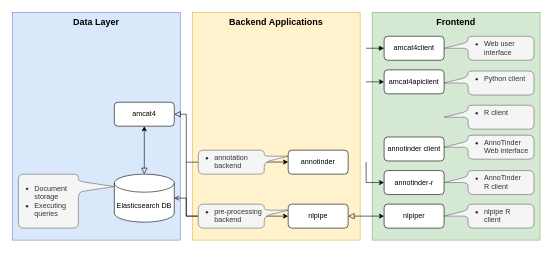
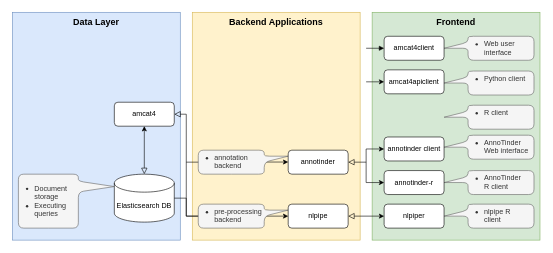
+ <mxCell id="25" value="" style="rounded=0;html=1;jettySize=auto;orthogonalLoop=1;fontSize=11;endArrow=block;endFill=0;endSize=8;strokeWidth=1;shadow=0;labelBackgroundColor=none;edgeStyle=orthogonalEdgeStyle;entryX=1;entryY=0.5;entryDx=0;entryDy=0;startArrow=classic;startFill=1;exitX=0;exitY=0.5;exitDx=0;exitDy=0;" edge="1" parent="1" source="33" target="21"><mxGeometry x="0.077" y="20" relative="1" as="geometry"><mxPoint as="offset" /><mxPoint x="650" y="205.034" as="sourcePoint" /><mxPoint x="250" y="180" as="targetPoint" /><Array as="points"><mxPoint x="610" y="248" /><mxPoint x="610" y="270" /></Array></mxGeometry></mxCell>
- <mxCell id="20" value="" style="edgeStyle=orthogonalEdgeStyle;rounded=0;orthogonalLoop=1;jettySize=auto;html=1;fontSize=15;endArrow=open;endFill=0;" edge="1" parent="1" source="23" target="5"><mxGeometry relative="1" as="geometry" /></mxCell>
+ <mxCell id="20" value="" style="edgeStyle=orthogonalEdgeStyle;rounded=0;orthogonalLoop=1;jettySize=auto;html=1;fontSize=15;endArrow=none;endFill=0;" edge="1" parent="1" source="23" target="5"><mxGeometry relative="1" as="geometry" /></mxCell>
